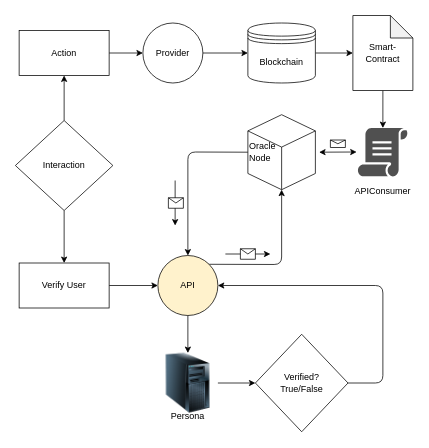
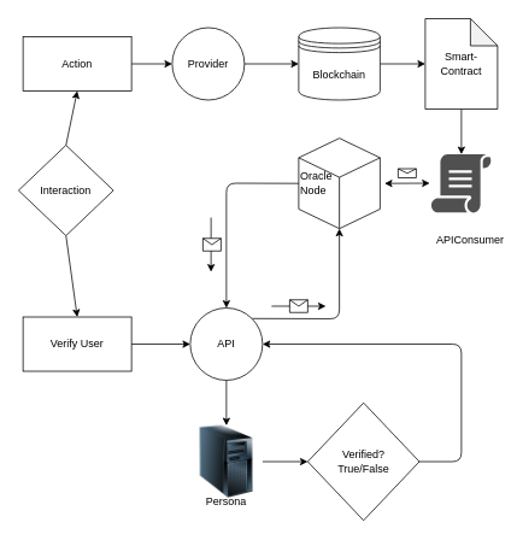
- <mxCell id="4" value="Interaction" style="rhombus;whiteSpace=wrap;html=1;" parent="1" vertex="1"><mxGeometry x="20" y="160" width="130" height="120" as="geometry" /></mxCell>
+ <mxCell id="4" value="Interaction" style="rhombus;whiteSpace=wrap;html=1;" parent="1" vertex="1"><mxGeometry x="20" y="160" width="105" height="100" as="geometry" /></mxCell>
- <mxCell id="24" value="APIConsumer" style="text;html=1;strokeColor=none;fillColor=none;align=center;verticalAlign=middle;whiteSpace=wrap;rounded=0;" parent="1" vertex="1"><mxGeometry x="480" y="240" width="60" height="30" as="geometry" /></mxCell>
+ <mxCell id="24" value="APIConsumer" style="text;html=1;strokeColor=none;fillColor=none;align=center;verticalAlign=middle;whiteSpace=wrap;rounded=0;" parent="1" vertex="1"><mxGeometry x="490" y="250" width="60" height="30" as="geometry" /></mxCell>
- <mxCell id="13" value="API" style="ellipse;whiteSpace=wrap;html=1;aspect=fixed;fillColor=#fff2cc;" parent="1" vertex="1"><mxGeometry x="210" y="340" width="80" height="80" as="geometry" /></mxCell>
+ <mxCell id="13" value="API" style="ellipse;whiteSpace=wrap;html=1;aspect=fixed;" parent="1" vertex="1"><mxGeometry x="210" y="340" width="80" height="80" as="geometry" /></mxCell>
